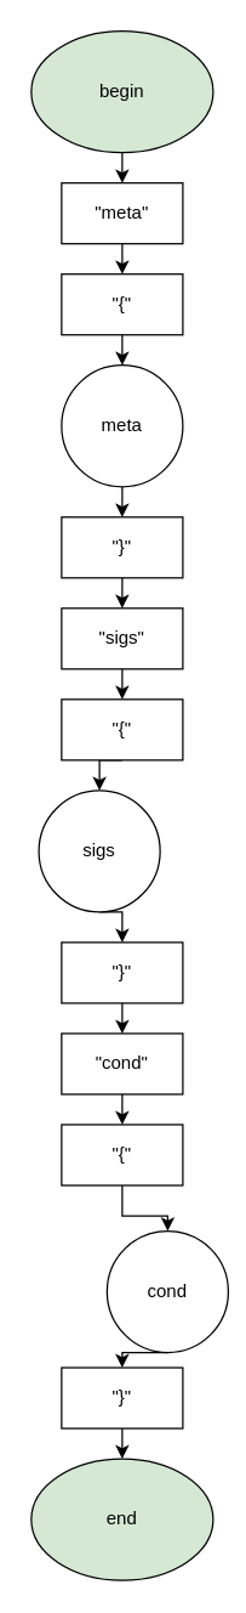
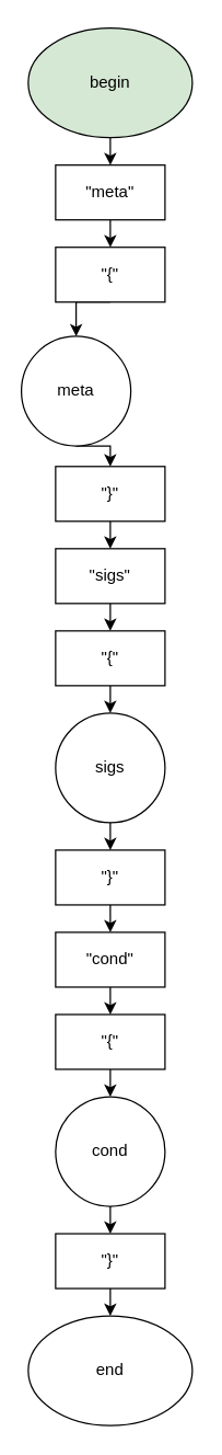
- <mxCell id="9" value="meta" style="ellipse;whiteSpace=wrap;html=1;aspect=fixed;" vertex="1" parent="1"><mxGeometry x="40" y="240" width="80" height="80" as="geometry" /></mxCell>
+ <mxCell id="9" value="meta" style="ellipse;whiteSpace=wrap;html=1;aspect=fixed;" vertex="1" parent="1"><mxGeometry x="15" y="245" width="80" height="80" as="geometry" /></mxCell>
- <mxCell id="17" value="sigs" style="ellipse;whiteSpace=wrap;html=1;aspect=fixed;" vertex="1" parent="1"><mxGeometry x="25" y="520" width="80" height="80" as="geometry" /></mxCell>
+ <mxCell id="17" value="sigs" style="ellipse;whiteSpace=wrap;html=1;aspect=fixed;" vertex="1" parent="1"><mxGeometry x="40" y="520" width="80" height="80" as="geometry" /></mxCell>
- <mxCell id="25" value="cond" style="ellipse;whiteSpace=wrap;html=1;aspect=fixed;" vertex="1" parent="1"><mxGeometry x="70" y="810" width="80" height="80" as="geometry" /></mxCell>
+ <mxCell id="25" value="cond" style="ellipse;whiteSpace=wrap;html=1;aspect=fixed;" vertex="1" parent="1"><mxGeometry x="40" y="800" width="80" height="80" as="geometry" /></mxCell>
- <mxCell id="28" value="end" style="ellipse;whiteSpace=wrap;html=1;fillColor=#d5e8d4;" vertex="1" parent="1"><mxGeometry x="20" y="960" width="120" height="80" as="geometry" /></mxCell>
+ <mxCell id="28" value="end" style="ellipse;whiteSpace=wrap;html=1;" vertex="1" parent="1"><mxGeometry x="20" y="960" width="120" height="80" as="geometry" /></mxCell>
